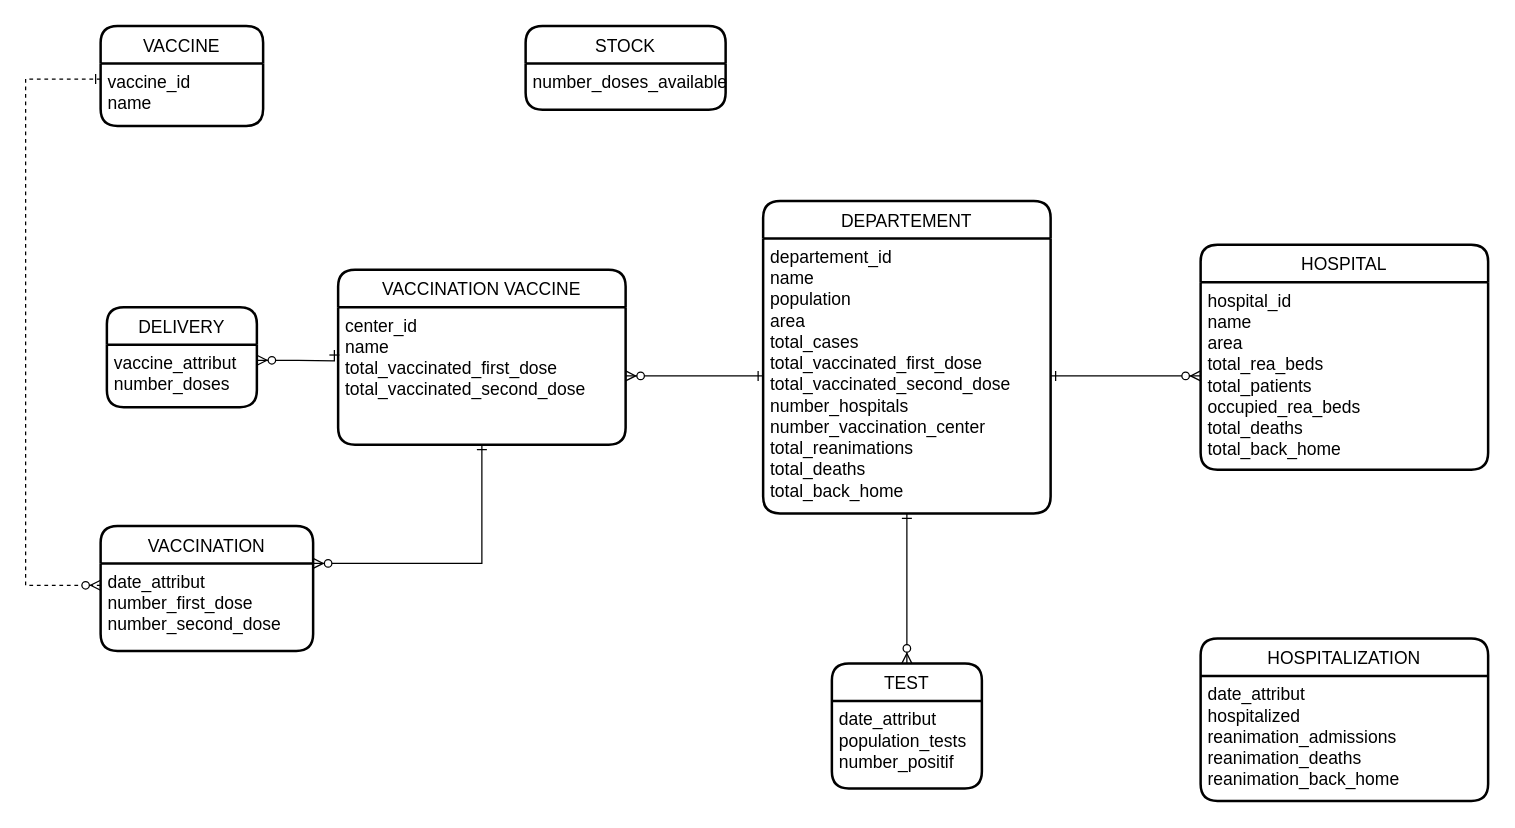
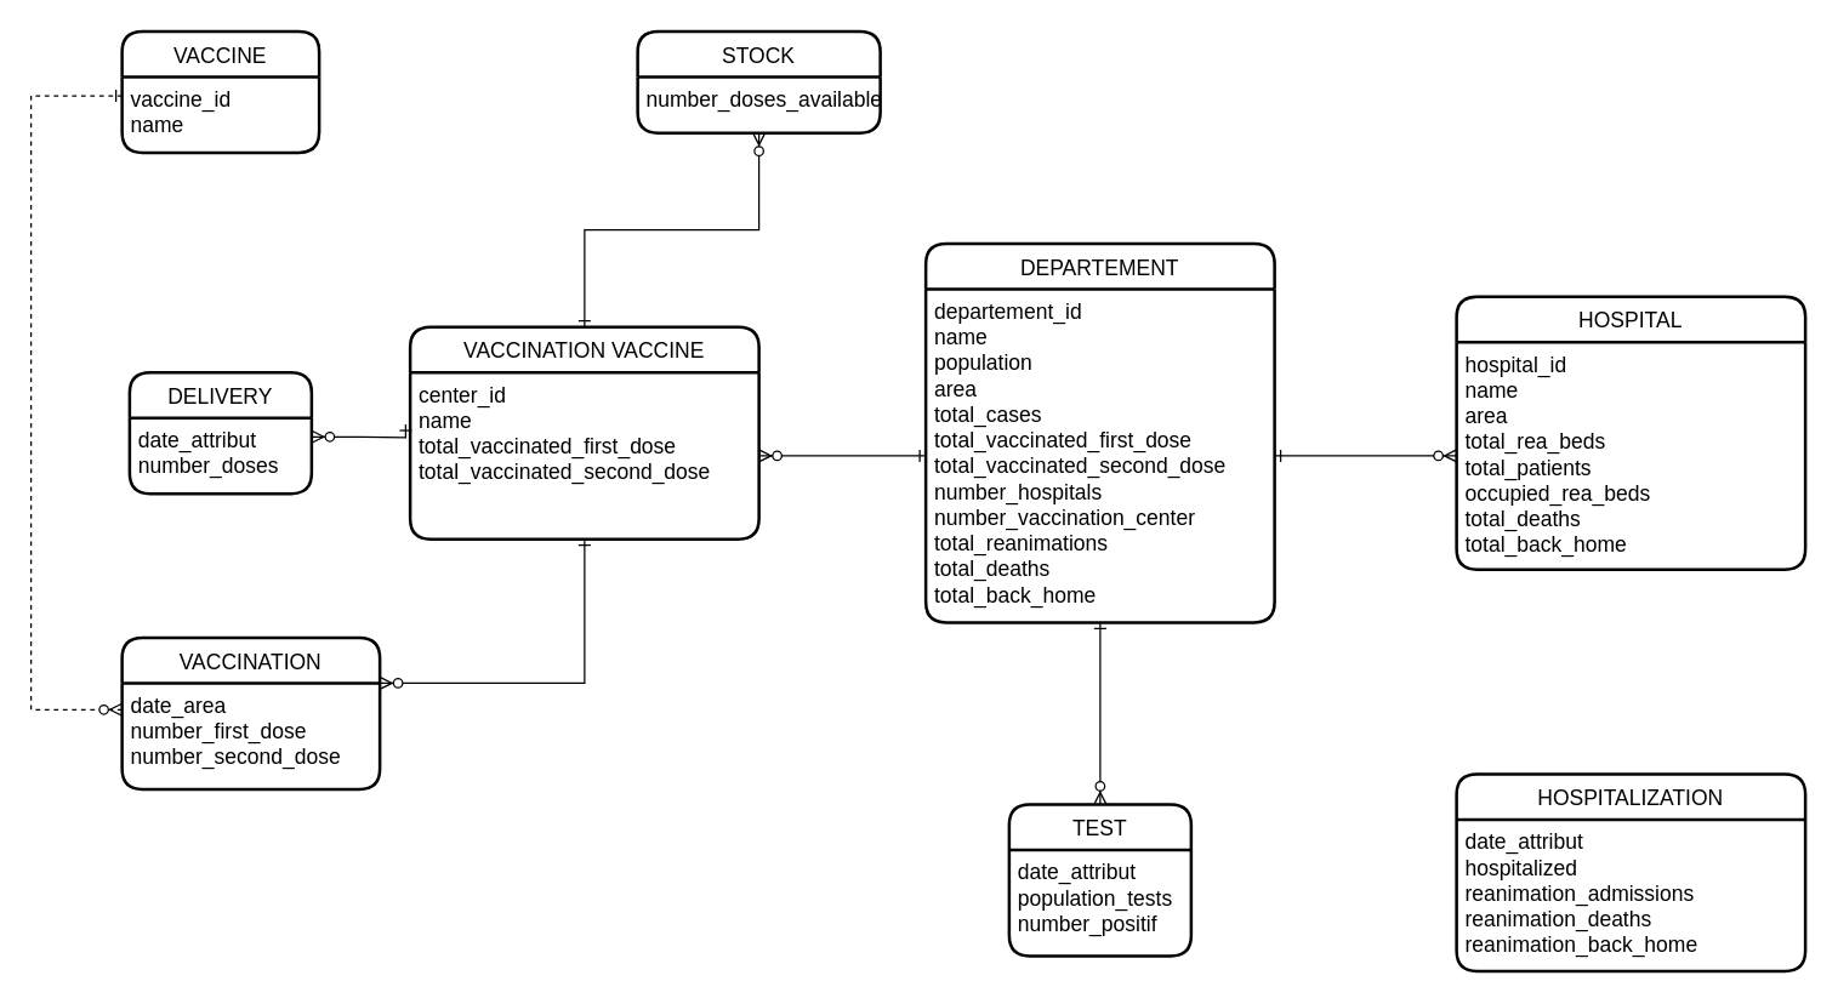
+ <mxCell id="22" style="edgeStyle=orthogonalEdgeStyle;rounded=0;orthogonalLoop=1;jettySize=auto;html=1;exitX=0.5;exitY=1;exitDx=0;exitDy=0;fontSize=14;startArrow=ERzeroToMany;startFill=1;endArrow=ERone;endFill=0;" edge="1" parent="1" source="20" target="6"><mxGeometry relative="1" as="geometry" /></mxCell>
- <mxCell id="16" value="vaccine_attribut                 &#10;number_doses           " style="align=left;strokeColor=none;fillColor=none;spacingLeft=4;fontSize=14;verticalAlign=top;resizable=0;rotatable=0;part=1;" vertex="1" parent="15"><mxGeometry y="30" width="120" height="50" as="geometry" /></mxCell>
+ <mxCell id="16" value="date_attribut                 &#10;number_doses           " style="align=left;strokeColor=none;fillColor=none;spacingLeft=4;fontSize=14;verticalAlign=top;resizable=0;rotatable=0;part=1;" vertex="1" parent="15"><mxGeometry y="30" width="120" height="50" as="geometry" /></mxCell>
- <mxCell id="18" value="date_attribut                 &#10;number_first_dose&#10;number_second_dose" style="align=left;strokeColor=none;fillColor=none;spacingLeft=4;fontSize=14;verticalAlign=top;resizable=0;rotatable=0;part=1;" vertex="1" parent="17"><mxGeometry y="30" width="170" height="70" as="geometry" /></mxCell>
+ <mxCell id="18" value="date_area                 &#10;number_first_dose&#10;number_second_dose" style="align=left;strokeColor=none;fillColor=none;spacingLeft=4;fontSize=14;verticalAlign=top;resizable=0;rotatable=0;part=1;" vertex="1" parent="17"><mxGeometry y="30" width="170" height="70" as="geometry" /></mxCell>
